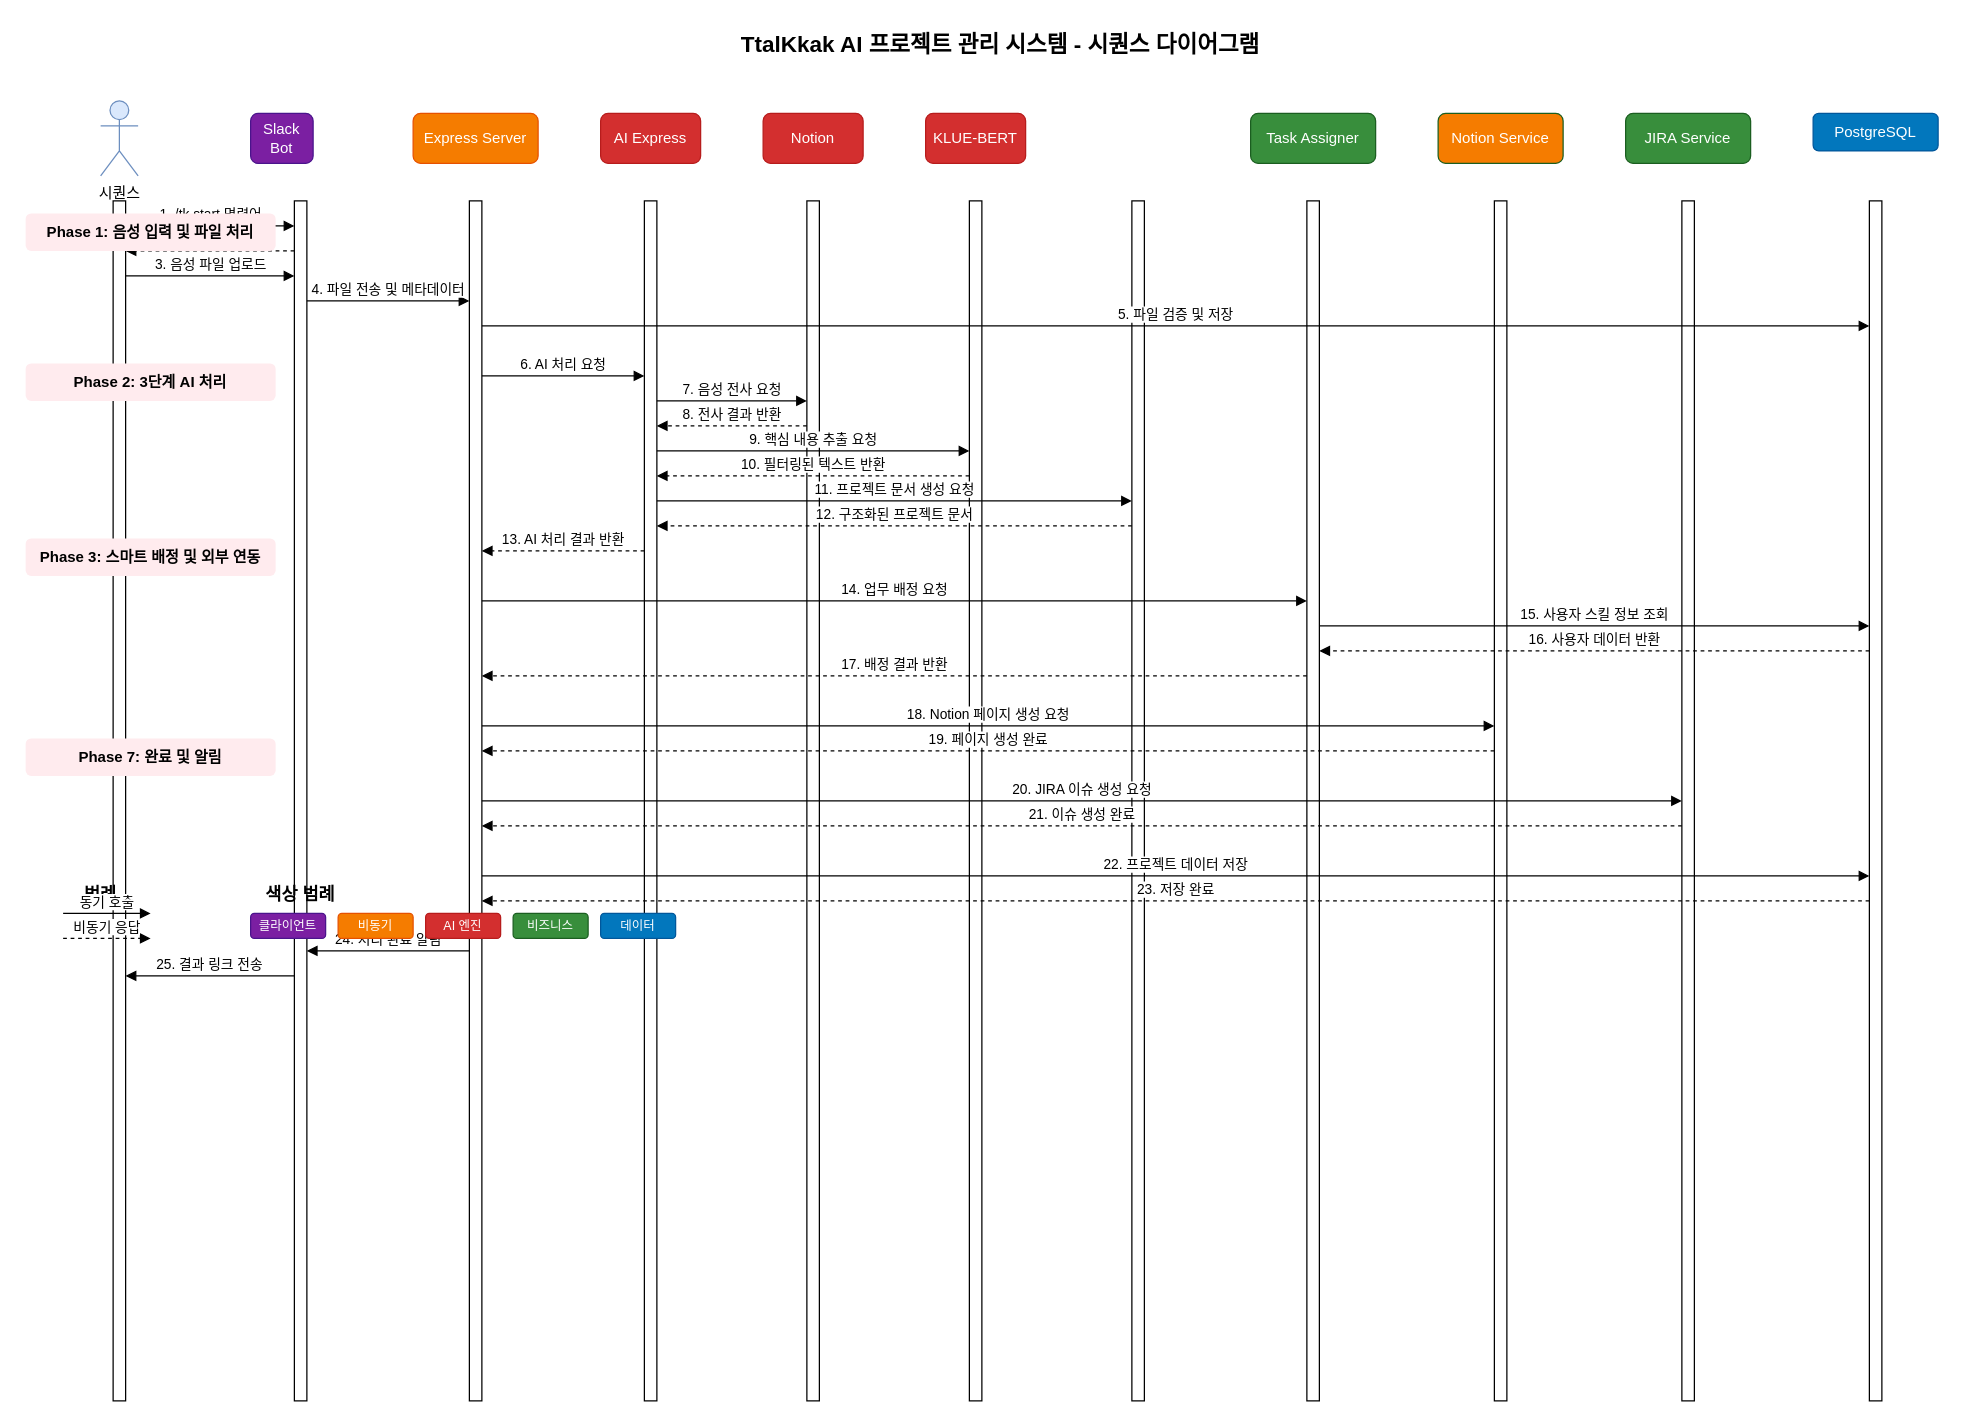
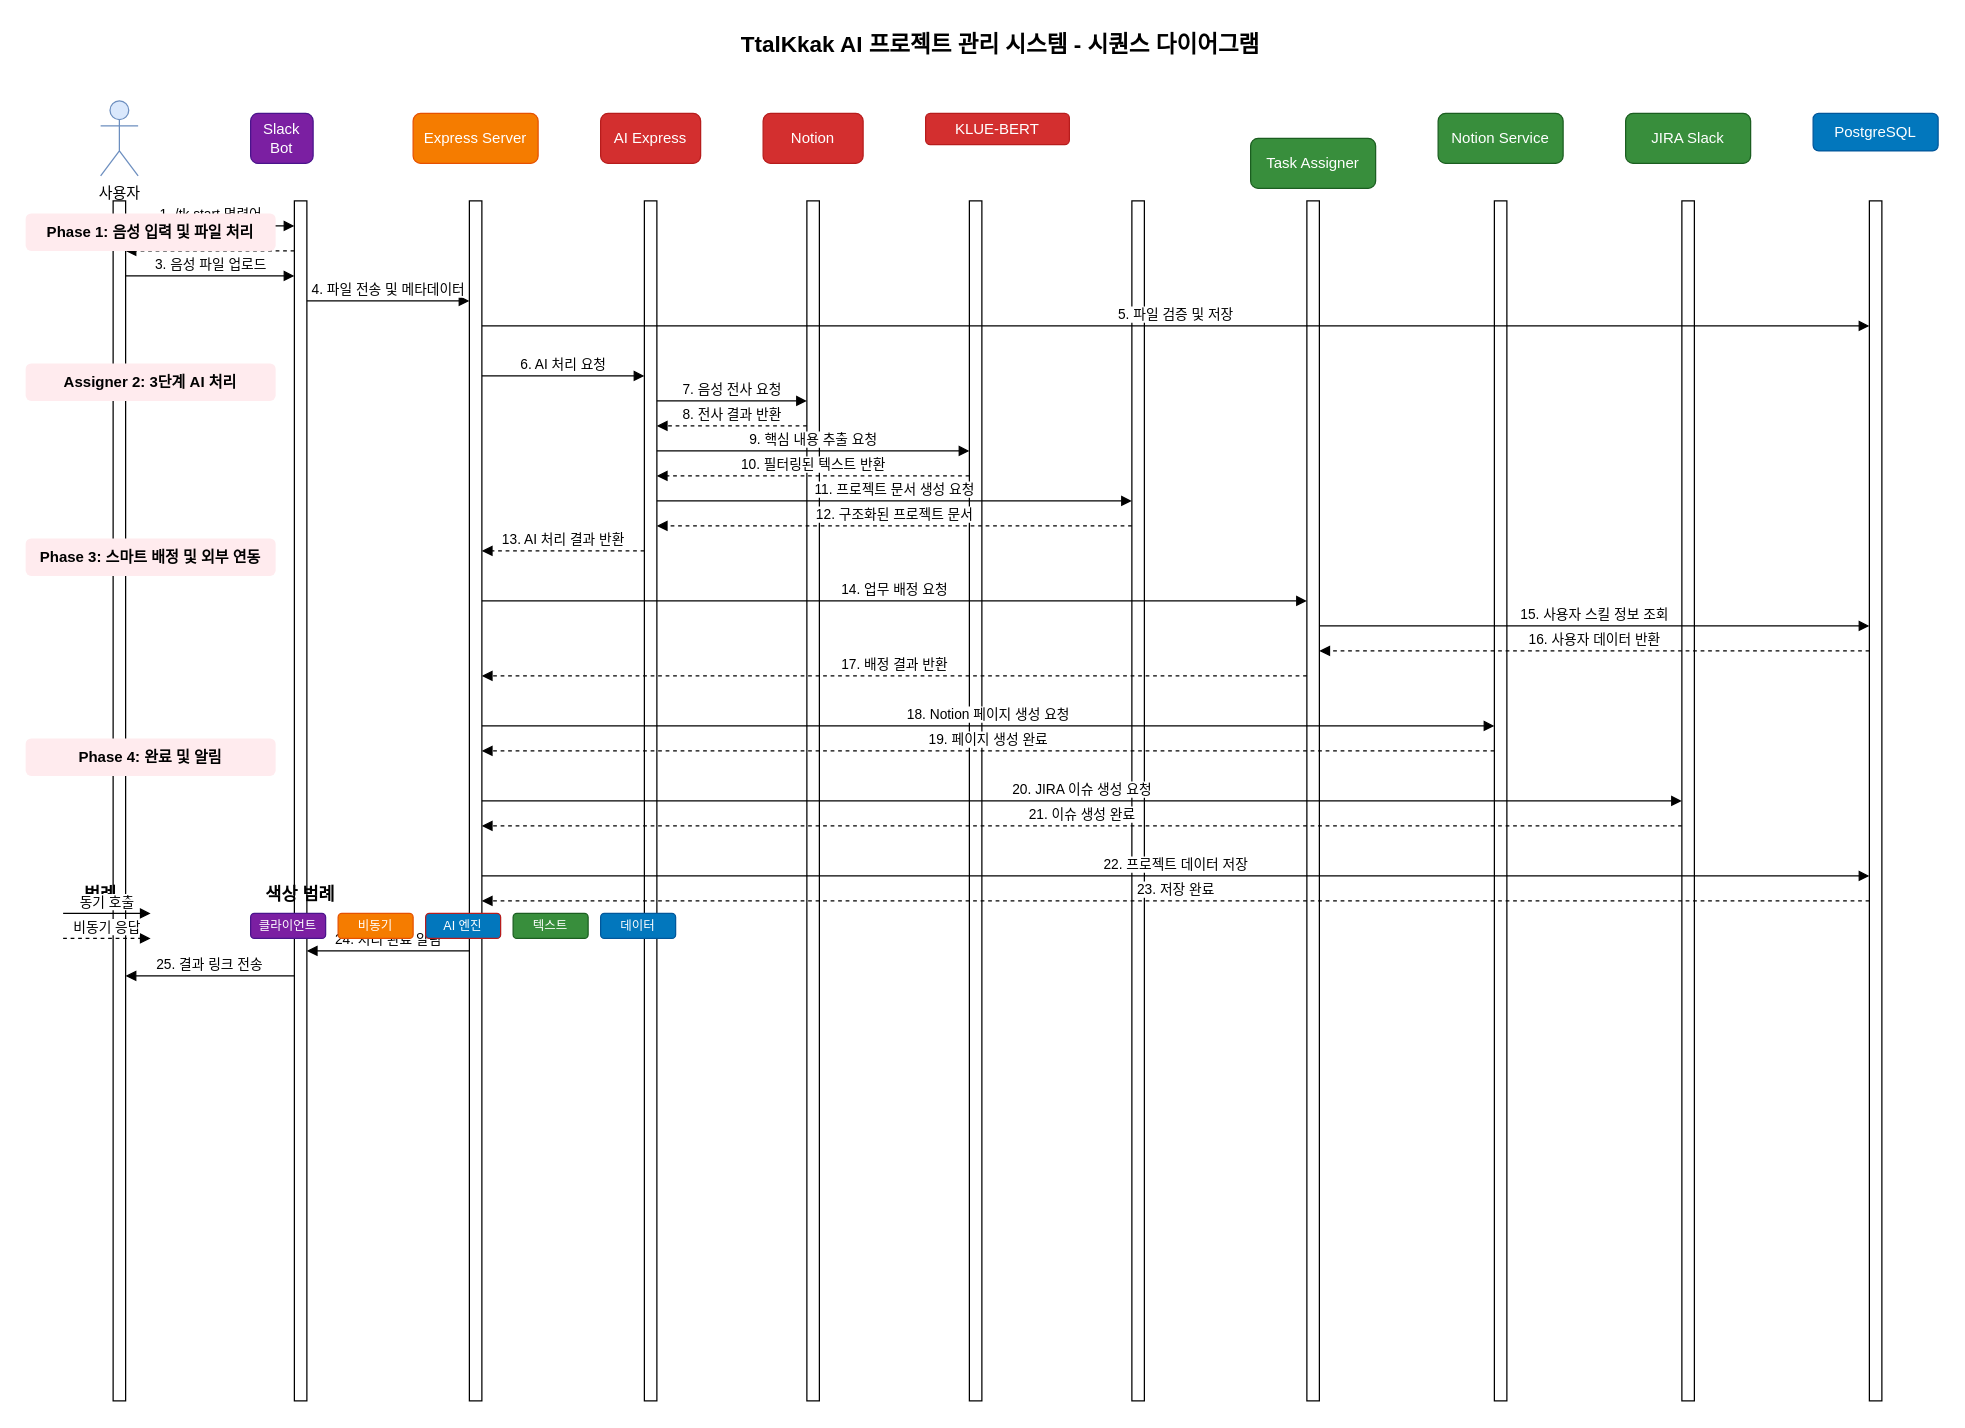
- <mxCell id="8" value="KLUE-BERT" style="rounded=1;whiteSpace=wrap;html=1;fillColor=#d32f2f;strokeColor=#b71c1c;fontColor=white;" vertex="1" parent="1"><mxGeometry x="740" y="90" width="80" height="40" as="geometry" /></mxCell>
+ <mxCell id="8" value="KLUE-BERT" style="rounded=1;whiteSpace=wrap;html=1;fillColor=#d32f2f;strokeColor=#b71c1c;fontColor=white;" vertex="1" parent="1"><mxGeometry x="740" y="90" width="115" height="25" as="geometry" /></mxCell>
- <mxCell id="9" value="Task Assigner" style="rounded=1;whiteSpace=wrap;html=1;fillColor=#388e3c;strokeColor=#1b5e20;fontColor=white;" vertex="1" parent="1"><mxGeometry x="1000" y="90" width="100" height="40" as="geometry" /></mxCell>
+ <mxCell id="9" value="Task Assigner" style="rounded=1;whiteSpace=wrap;html=1;fillColor=#388e3c;strokeColor=#1b5e20;fontColor=white;" vertex="1" parent="1"><mxGeometry x="1000" y="110" width="100" height="40" as="geometry" /></mxCell>
- <mxCell id="10" value="Notion Service" style="rounded=1;whiteSpace=wrap;html=1;fillColor=#f57c00;strokeColor=#1b5e20;fontColor=white;" vertex="1" parent="1"><mxGeometry x="1150" y="90" width="100" height="40" as="geometry" /></mxCell>
+ <mxCell id="10" value="Notion Service" style="rounded=1;whiteSpace=wrap;html=1;fillColor=#388e3c;strokeColor=#1b5e20;fontColor=white;" vertex="1" parent="1"><mxGeometry x="1150" y="90" width="100" height="40" as="geometry" /></mxCell>
- <mxCell id="11" value="JIRA Service" style="rounded=1;whiteSpace=wrap;html=1;fillColor=#388e3c;strokeColor=#1b5e20;fontColor=white;" vertex="1" parent="1"><mxGeometry x="1300" y="90" width="100" height="40" as="geometry" /></mxCell>
+ <mxCell id="11" value="JIRA Slack" style="rounded=1;whiteSpace=wrap;html=1;fillColor=#388e3c;strokeColor=#1b5e20;fontColor=white;" vertex="1" parent="1"><mxGeometry x="1300" y="90" width="100" height="40" as="geometry" /></mxCell>
- <mxCell id="3" value="시퀀스" style="shape=umlActor;verticalLabelPosition=bottom;verticalAlign=top;html=1;outlineConnect=0;fillColor=#dae8fc;strokeColor=#6c8ebf;" vertex="1" parent="1"><mxGeometry x="80" y="80" width="30" height="60" as="geometry" /></mxCell>
+ <mxCell id="3" value="사용자" style="shape=umlActor;verticalLabelPosition=bottom;verticalAlign=top;html=1;outlineConnect=0;fillColor=#dae8fc;strokeColor=#6c8ebf;" vertex="1" parent="1"><mxGeometry x="80" y="80" width="30" height="60" as="geometry" /></mxCell>
- <mxCell id="50" value="Phase 2: 3단계 AI 처리" style="text;html=1;strokeColor=none;fillColor=#ffebee;align=center;verticalAlign=middle;whiteSpace=wrap;rounded=1;fontSize=12;fontStyle=1;" vertex="1" parent="1"><mxGeometry x="20" y="290" width="200" height="30" as="geometry" /></mxCell>
+ <mxCell id="50" value="Assigner 2: 3단계 AI 처리" style="text;html=1;strokeColor=none;fillColor=#ffebee;align=center;verticalAlign=middle;whiteSpace=wrap;rounded=1;fontSize=12;fontStyle=1;" vertex="1" parent="1"><mxGeometry x="20" y="290" width="200" height="30" as="geometry" /></mxCell>
- <mxCell id="52" value="Phase 7: 완료 및 알림" style="text;html=1;strokeColor=none;fillColor=#ffebee;align=center;verticalAlign=middle;whiteSpace=wrap;rounded=1;fontSize=12;fontStyle=1;" vertex="1" parent="1"><mxGeometry x="20" y="590" width="200" height="30" as="geometry" /></mxCell>
+ <mxCell id="52" value="Phase 4: 완료 및 알림" style="text;html=1;strokeColor=none;fillColor=#ffebee;align=center;verticalAlign=middle;whiteSpace=wrap;rounded=1;fontSize=12;fontStyle=1;" vertex="1" parent="1"><mxGeometry x="20" y="590" width="200" height="30" as="geometry" /></mxCell>
- <mxCell id="59" value="AI 엔진" style="rounded=1;whiteSpace=wrap;html=1;fillColor=#d32f2f;strokeColor=#b71c1c;fontColor=white;fontSize=10;" vertex="1" parent="1"><mxGeometry x="340" y="730" width="60" height="20" as="geometry" /></mxCell>
+ <mxCell id="59" value="AI 엔진" style="rounded=1;whiteSpace=wrap;html=1;fillColor=#0277bd;strokeColor=#b71c1c;fontColor=white;fontSize=10;" vertex="1" parent="1"><mxGeometry x="340" y="730" width="60" height="20" as="geometry" /></mxCell>
- <mxCell id="60" value="비즈니스" style="rounded=1;whiteSpace=wrap;html=1;fillColor=#388e3c;strokeColor=#1b5e20;fontColor=white;fontSize=10;" vertex="1" parent="1"><mxGeometry x="410" y="730" width="60" height="20" as="geometry" /></mxCell>
+ <mxCell id="60" value="텍스트" style="rounded=1;whiteSpace=wrap;html=1;fillColor=#388e3c;strokeColor=#1b5e20;fontColor=white;fontSize=10;" vertex="1" parent="1"><mxGeometry x="410" y="730" width="60" height="20" as="geometry" /></mxCell>
